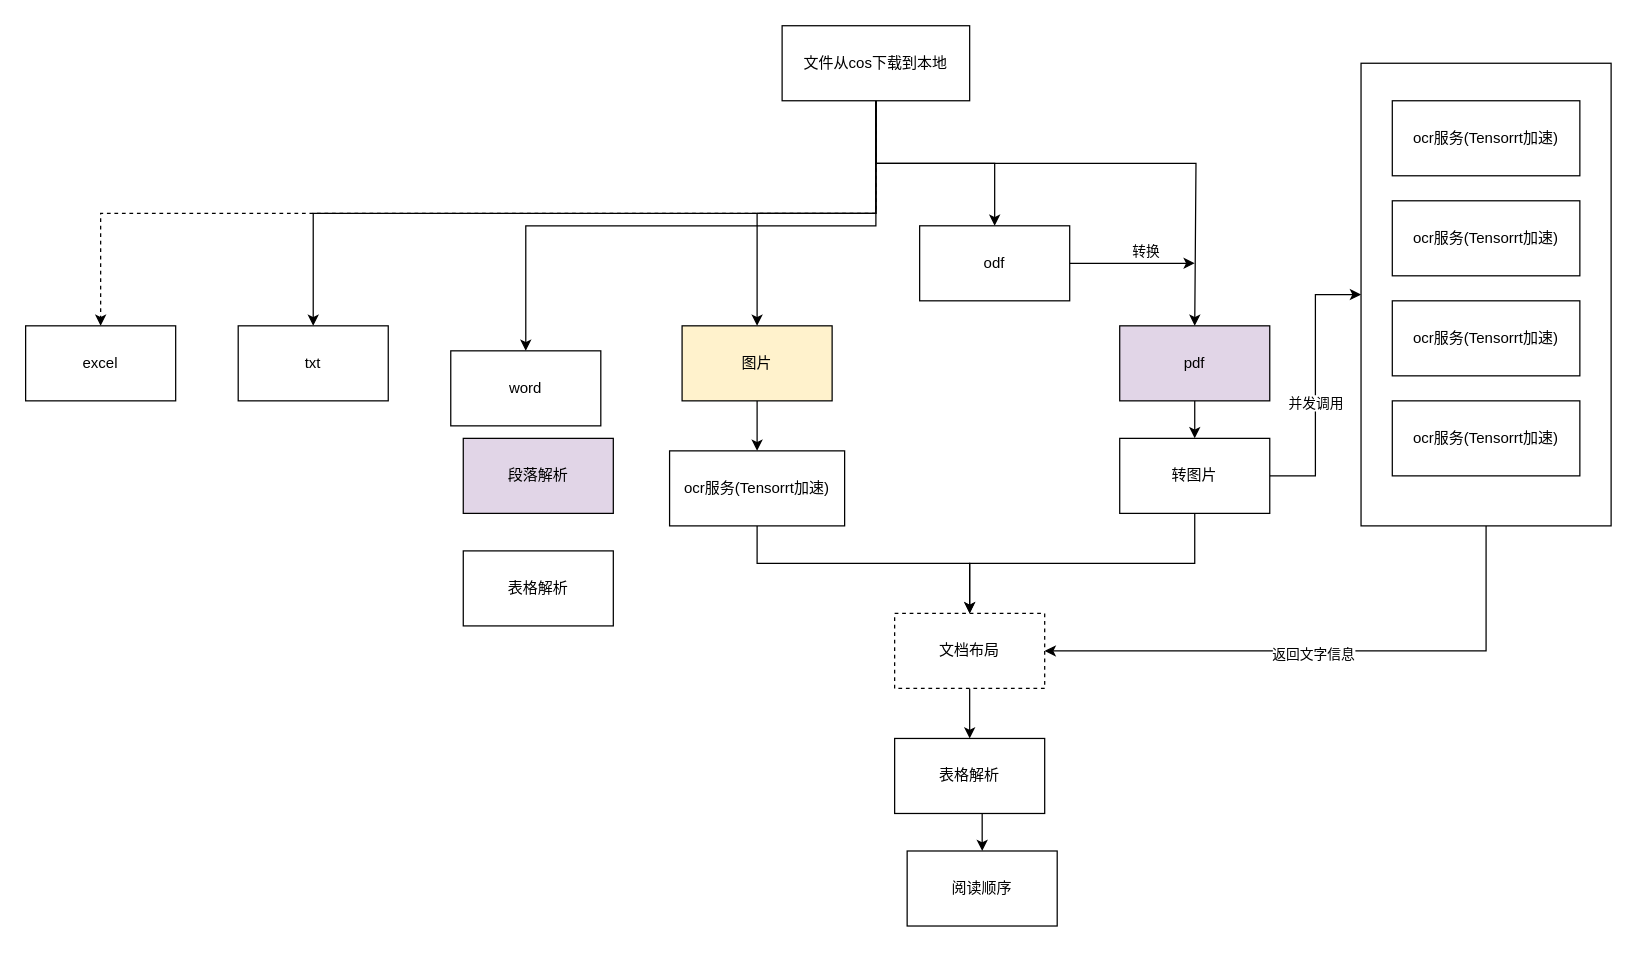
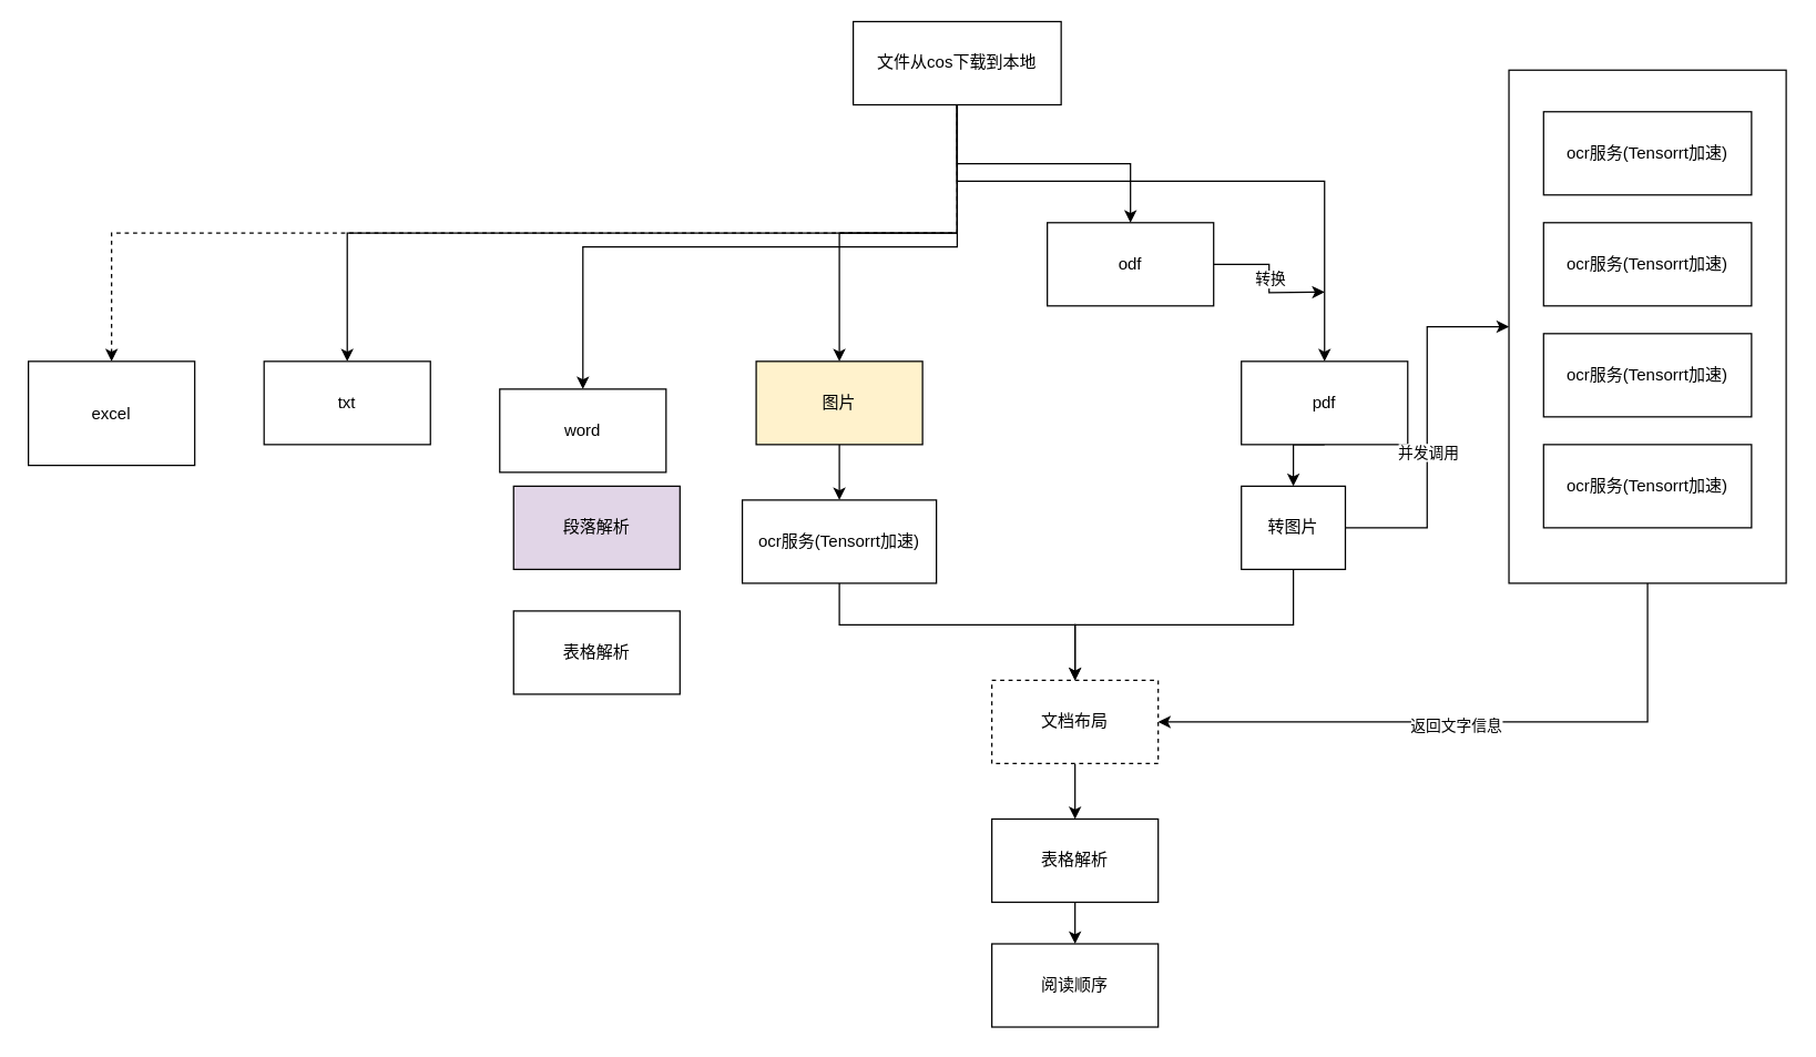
- <mxCell id="8" value="文件从cos下载到本地" style="rounded=0;whiteSpace=wrap;html=1;" vertex="1" parent="1"><mxGeometry x="625" y="20" width="150" height="60" as="geometry" /></mxCell>
+ <mxCell id="8" value="文件从cos下载到本地" style="rounded=0;whiteSpace=wrap;html=1;" vertex="1" parent="1"><mxGeometry x="615" y="15" width="150" height="60" as="geometry" /></mxCell>
- <mxCell id="14" value="odf" style="rounded=0;whiteSpace=wrap;html=1;" vertex="1" parent="1"><mxGeometry x="735" y="180" width="120" height="60" as="geometry" /></mxCell>
+ <mxCell id="14" value="odf" style="rounded=0;whiteSpace=wrap;html=1;" vertex="1" parent="1"><mxGeometry x="755" y="160" width="120" height="60" as="geometry" /></mxCell>
- <mxCell id="9" value="excel" style="rounded=0;whiteSpace=wrap;html=1;" vertex="1" parent="1"><mxGeometry x="20" y="260" width="120" height="60" as="geometry" /></mxCell>
+ <mxCell id="9" value="excel" style="rounded=0;whiteSpace=wrap;html=1;" vertex="1" parent="1"><mxGeometry x="20" y="260" width="120" height="75" as="geometry" /></mxCell>
- <mxCell id="11" value="pdf" style="rounded=0;whiteSpace=wrap;html=1;fillColor=#e1d5e7;" vertex="1" parent="1"><mxGeometry x="895" y="260" width="120" height="60" as="geometry" /></mxCell>
+ <mxCell id="11" value="pdf" style="rounded=0;whiteSpace=wrap;html=1;" vertex="1" parent="1"><mxGeometry x="895" y="260" width="120" height="60" as="geometry" /></mxCell>
- <mxCell id="18" value="转图片" style="rounded=0;whiteSpace=wrap;html=1;" vertex="1" parent="1"><mxGeometry x="895" y="350" width="120" height="60" as="geometry" /></mxCell>
+ <mxCell id="18" value="转图片" style="rounded=0;whiteSpace=wrap;html=1;" vertex="1" parent="1"><mxGeometry x="895" y="350" width="75" height="60" as="geometry" /></mxCell>
- <mxCell id="35" value="阅读顺序" style="rounded=0;whiteSpace=wrap;html=1;" vertex="1" parent="1"><mxGeometry x="725" y="680" width="120" height="60" as="geometry" /></mxCell>
+ <mxCell id="35" value="阅读顺序" style="rounded=0;whiteSpace=wrap;html=1;" vertex="1" parent="1"><mxGeometry x="715" y="680" width="120" height="60" as="geometry" /></mxCell>
